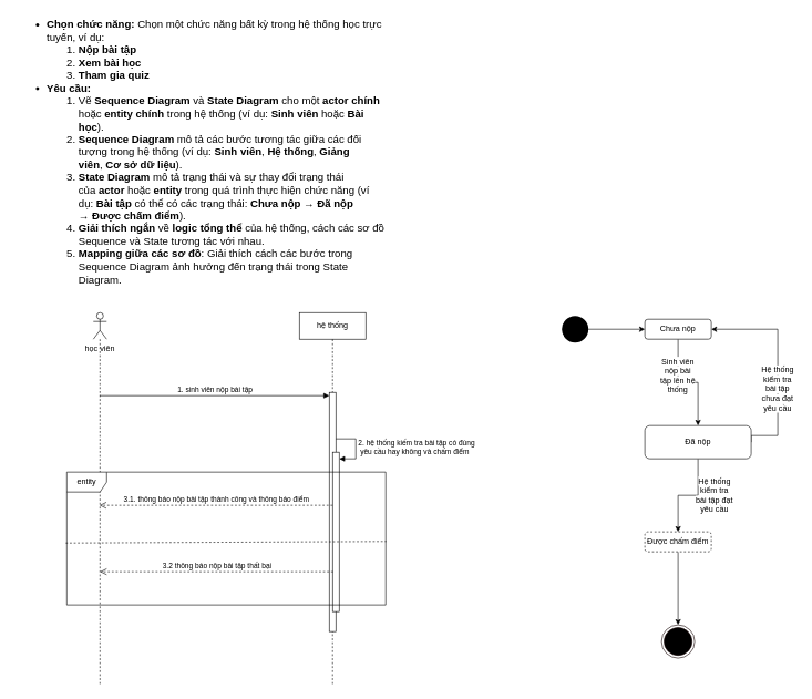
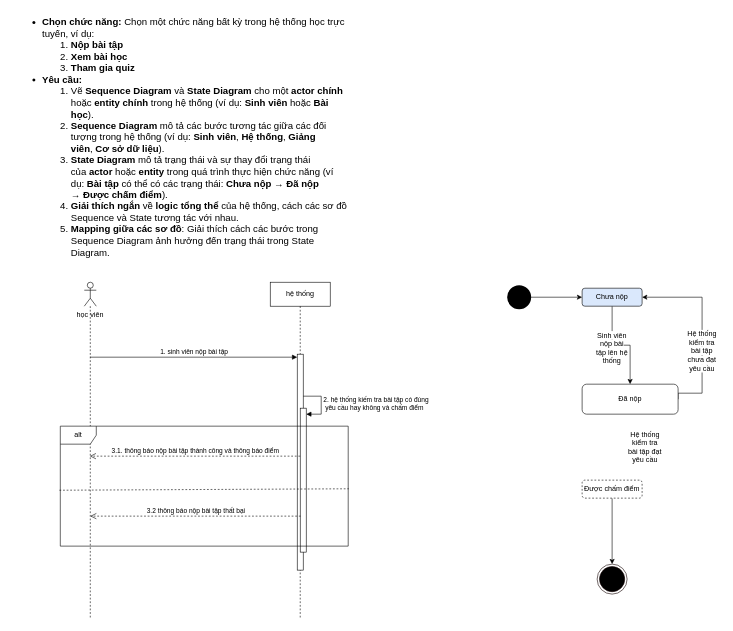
- <mxCell id="17" value="Chưa nộp" style="html=1;whiteSpace=wrap;strokeColor=default;flipV=1;direction=west;rounded=1;" parent="1" vertex="1"><mxGeometry x="970" y="480" width="100" height="30" as="geometry" /></mxCell>
+ <mxCell id="17" value="Chưa nộp" style="html=1;whiteSpace=wrap;strokeColor=default;flipV=1;direction=west;rounded=1;fillColor=#dae8fc;" parent="1" vertex="1"><mxGeometry x="970" y="480" width="100" height="30" as="geometry" /></mxCell>
- <mxCell id="21" value="&lt;span style=&quot;background-color: rgb(255, 255, 255);&quot;&gt;Sinh viên nộp bài tập lên hệ thống&lt;/span&gt;" style="text;html=1;whiteSpace=wrap;strokeColor=none;fillColor=none;align=center;verticalAlign=middle;rounded=0;" parent="1" vertex="1"><mxGeometry x="990" y="550" width="60" height="30" as="geometry" /></mxCell>
+ <mxCell id="21" value="&lt;span style=&quot;background-color: rgb(255, 255, 255);&quot;&gt;Sinh viên nộp bài tập lên hệ thống&lt;/span&gt;" style="text;html=1;whiteSpace=wrap;strokeColor=none;fillColor=none;align=center;verticalAlign=middle;rounded=0;" parent="1" vertex="1"><mxGeometry x="990" y="565" width="60" height="30" as="geometry" /></mxCell>
- <mxCell id="11" value="entity" style="shape=umlFrame;whiteSpace=wrap;html=1;pointerEvents=0;" parent="1" vertex="1"><mxGeometry x="100" y="710" width="480" height="200" as="geometry" /></mxCell>
+ <mxCell id="11" value="alt" style="shape=umlFrame;whiteSpace=wrap;html=1;pointerEvents=0;" parent="1" vertex="1"><mxGeometry x="100" y="710" width="480" height="200" as="geometry" /></mxCell>
- <mxCell id="18" style="edgeStyle=orthogonalEdgeStyle;rounded=0;orthogonalLoop=1;jettySize=auto;html=1;entryX=0.5;entryY=1;entryDx=0;entryDy=0;" parent="1" source="20" target="23" edge="1"><mxGeometry relative="1" as="geometry" /></mxCell>
